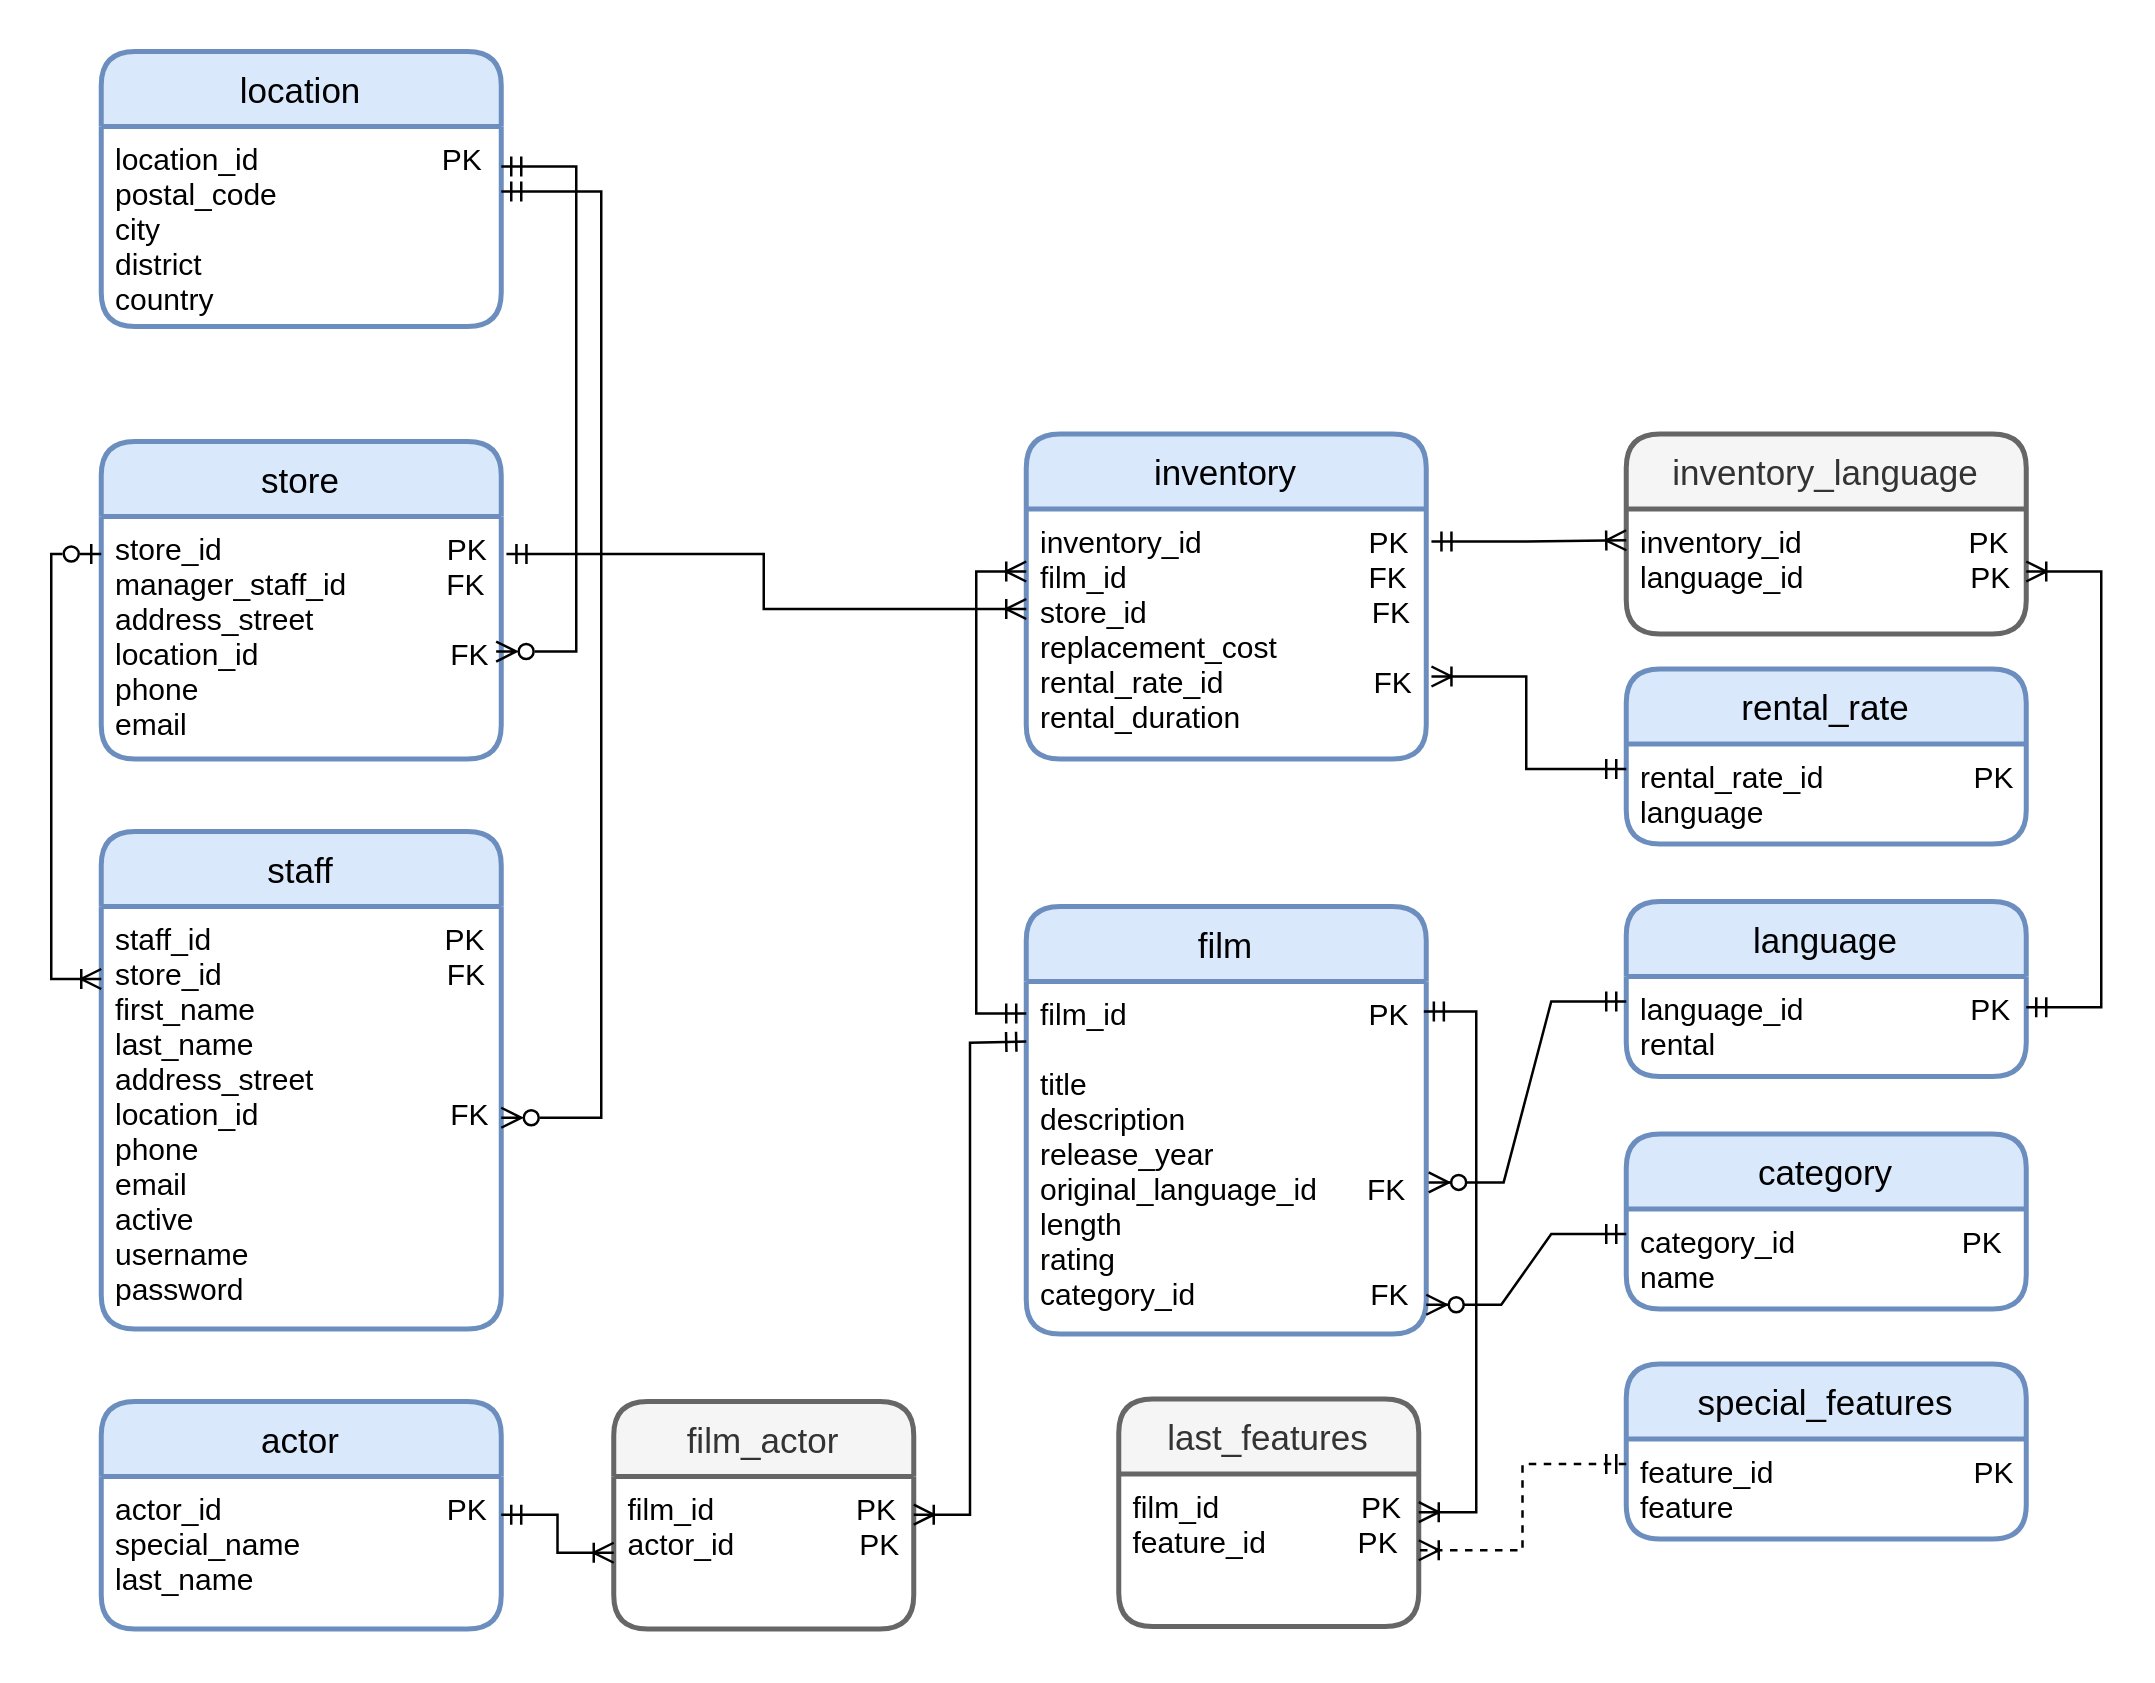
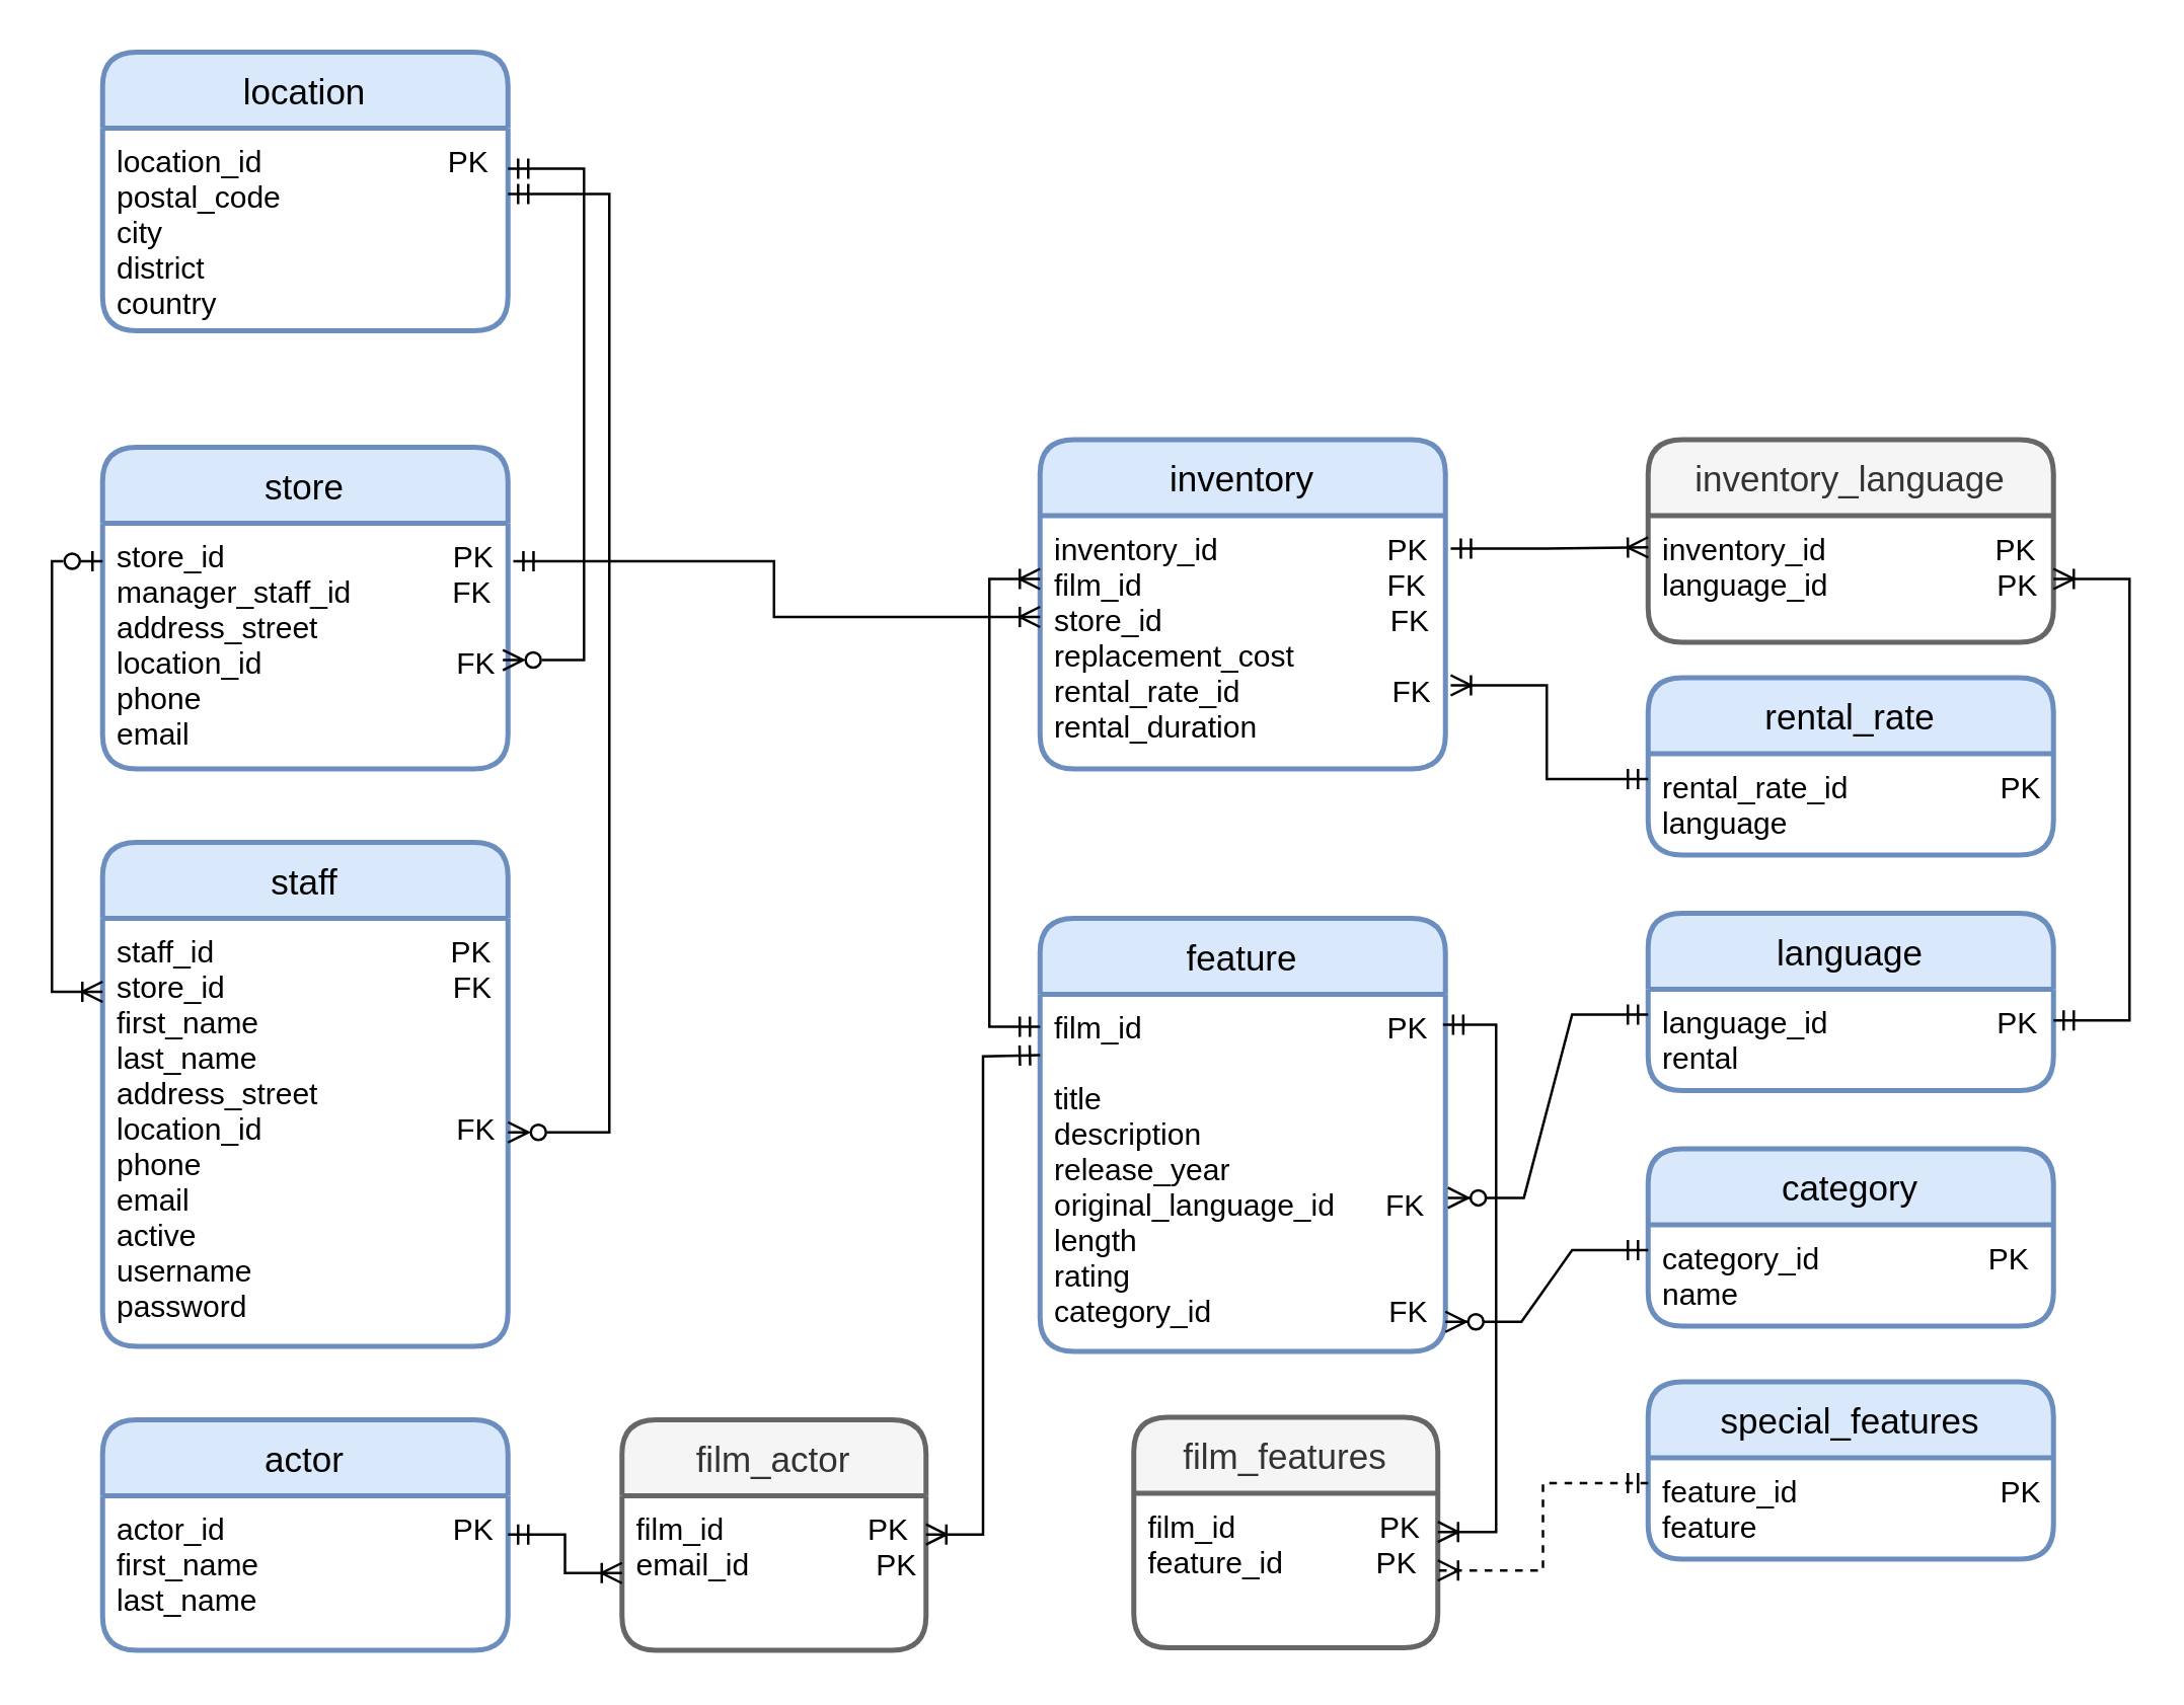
- <mxCell id="2" value="film" style="swimlane;childLayout=stackLayout;horizontal=1;startSize=30;horizontalStack=0;rounded=1;fontSize=14;fontStyle=0;strokeWidth=2;resizeParent=0;resizeLast=1;shadow=0;dashed=0;align=center;fillColor=#dae8fc;strokeColor=#6c8ebf;" parent="1" vertex="1"><mxGeometry x="410" y="362" width="160" height="171" as="geometry" /></mxCell>
+ <mxCell id="2" value="feature" style="swimlane;childLayout=stackLayout;horizontal=1;startSize=30;horizontalStack=0;rounded=1;fontSize=14;fontStyle=0;strokeWidth=2;resizeParent=0;resizeLast=1;shadow=0;dashed=0;align=center;fillColor=#dae8fc;strokeColor=#6c8ebf;" parent="1" vertex="1"><mxGeometry x="410" y="362" width="160" height="171" as="geometry" /></mxCell>
- <mxCell id="25" value="last_features" style="swimlane;childLayout=stackLayout;horizontal=1;startSize=30;horizontalStack=0;rounded=1;fontSize=14;fontStyle=0;strokeWidth=2;resizeParent=0;resizeLast=1;shadow=0;dashed=0;align=center;fillColor=#f5f5f5;strokeColor=#666666;fontColor=#333333;" vertex="1" parent="1"><mxGeometry x="447" y="559" width="120" height="91" as="geometry" /></mxCell>
+ <mxCell id="25" value="film_features" style="swimlane;childLayout=stackLayout;horizontal=1;startSize=30;horizontalStack=0;rounded=1;fontSize=14;fontStyle=0;strokeWidth=2;resizeParent=0;resizeLast=1;shadow=0;dashed=0;align=center;fillColor=#f5f5f5;strokeColor=#666666;fontColor=#333333;" vertex="1" parent="1"><mxGeometry x="447" y="559" width="120" height="91" as="geometry" /></mxCell>
- <mxCell id="18" value="actor_id                           PK&#10;special_name&#10;last_name" style="align=left;strokeColor=none;fillColor=none;spacingLeft=4;fontSize=12;verticalAlign=top;resizable=0;rotatable=0;part=1;" vertex="1" parent="17"><mxGeometry y="30" width="160" height="61" as="geometry" /></mxCell>
+ <mxCell id="18" value="actor_id                           PK&#10;first_name&#10;last_name" style="align=left;strokeColor=none;fillColor=none;spacingLeft=4;fontSize=12;verticalAlign=top;resizable=0;rotatable=0;part=1;" vertex="1" parent="17"><mxGeometry y="30" width="160" height="61" as="geometry" /></mxCell>
- <mxCell id="20" value="film_id                 PK&#10;actor_id               PK" style="align=left;strokeColor=none;fillColor=none;spacingLeft=4;fontSize=12;verticalAlign=top;resizable=0;rotatable=0;part=1;" vertex="1" parent="19"><mxGeometry y="30" width="120" height="61" as="geometry" /></mxCell>
+ <mxCell id="20" value="film_id                 PK&#10;email_id               PK" style="align=left;strokeColor=none;fillColor=none;spacingLeft=4;fontSize=12;verticalAlign=top;resizable=0;rotatable=0;part=1;" vertex="1" parent="19"><mxGeometry y="30" width="120" height="61" as="geometry" /></mxCell>
